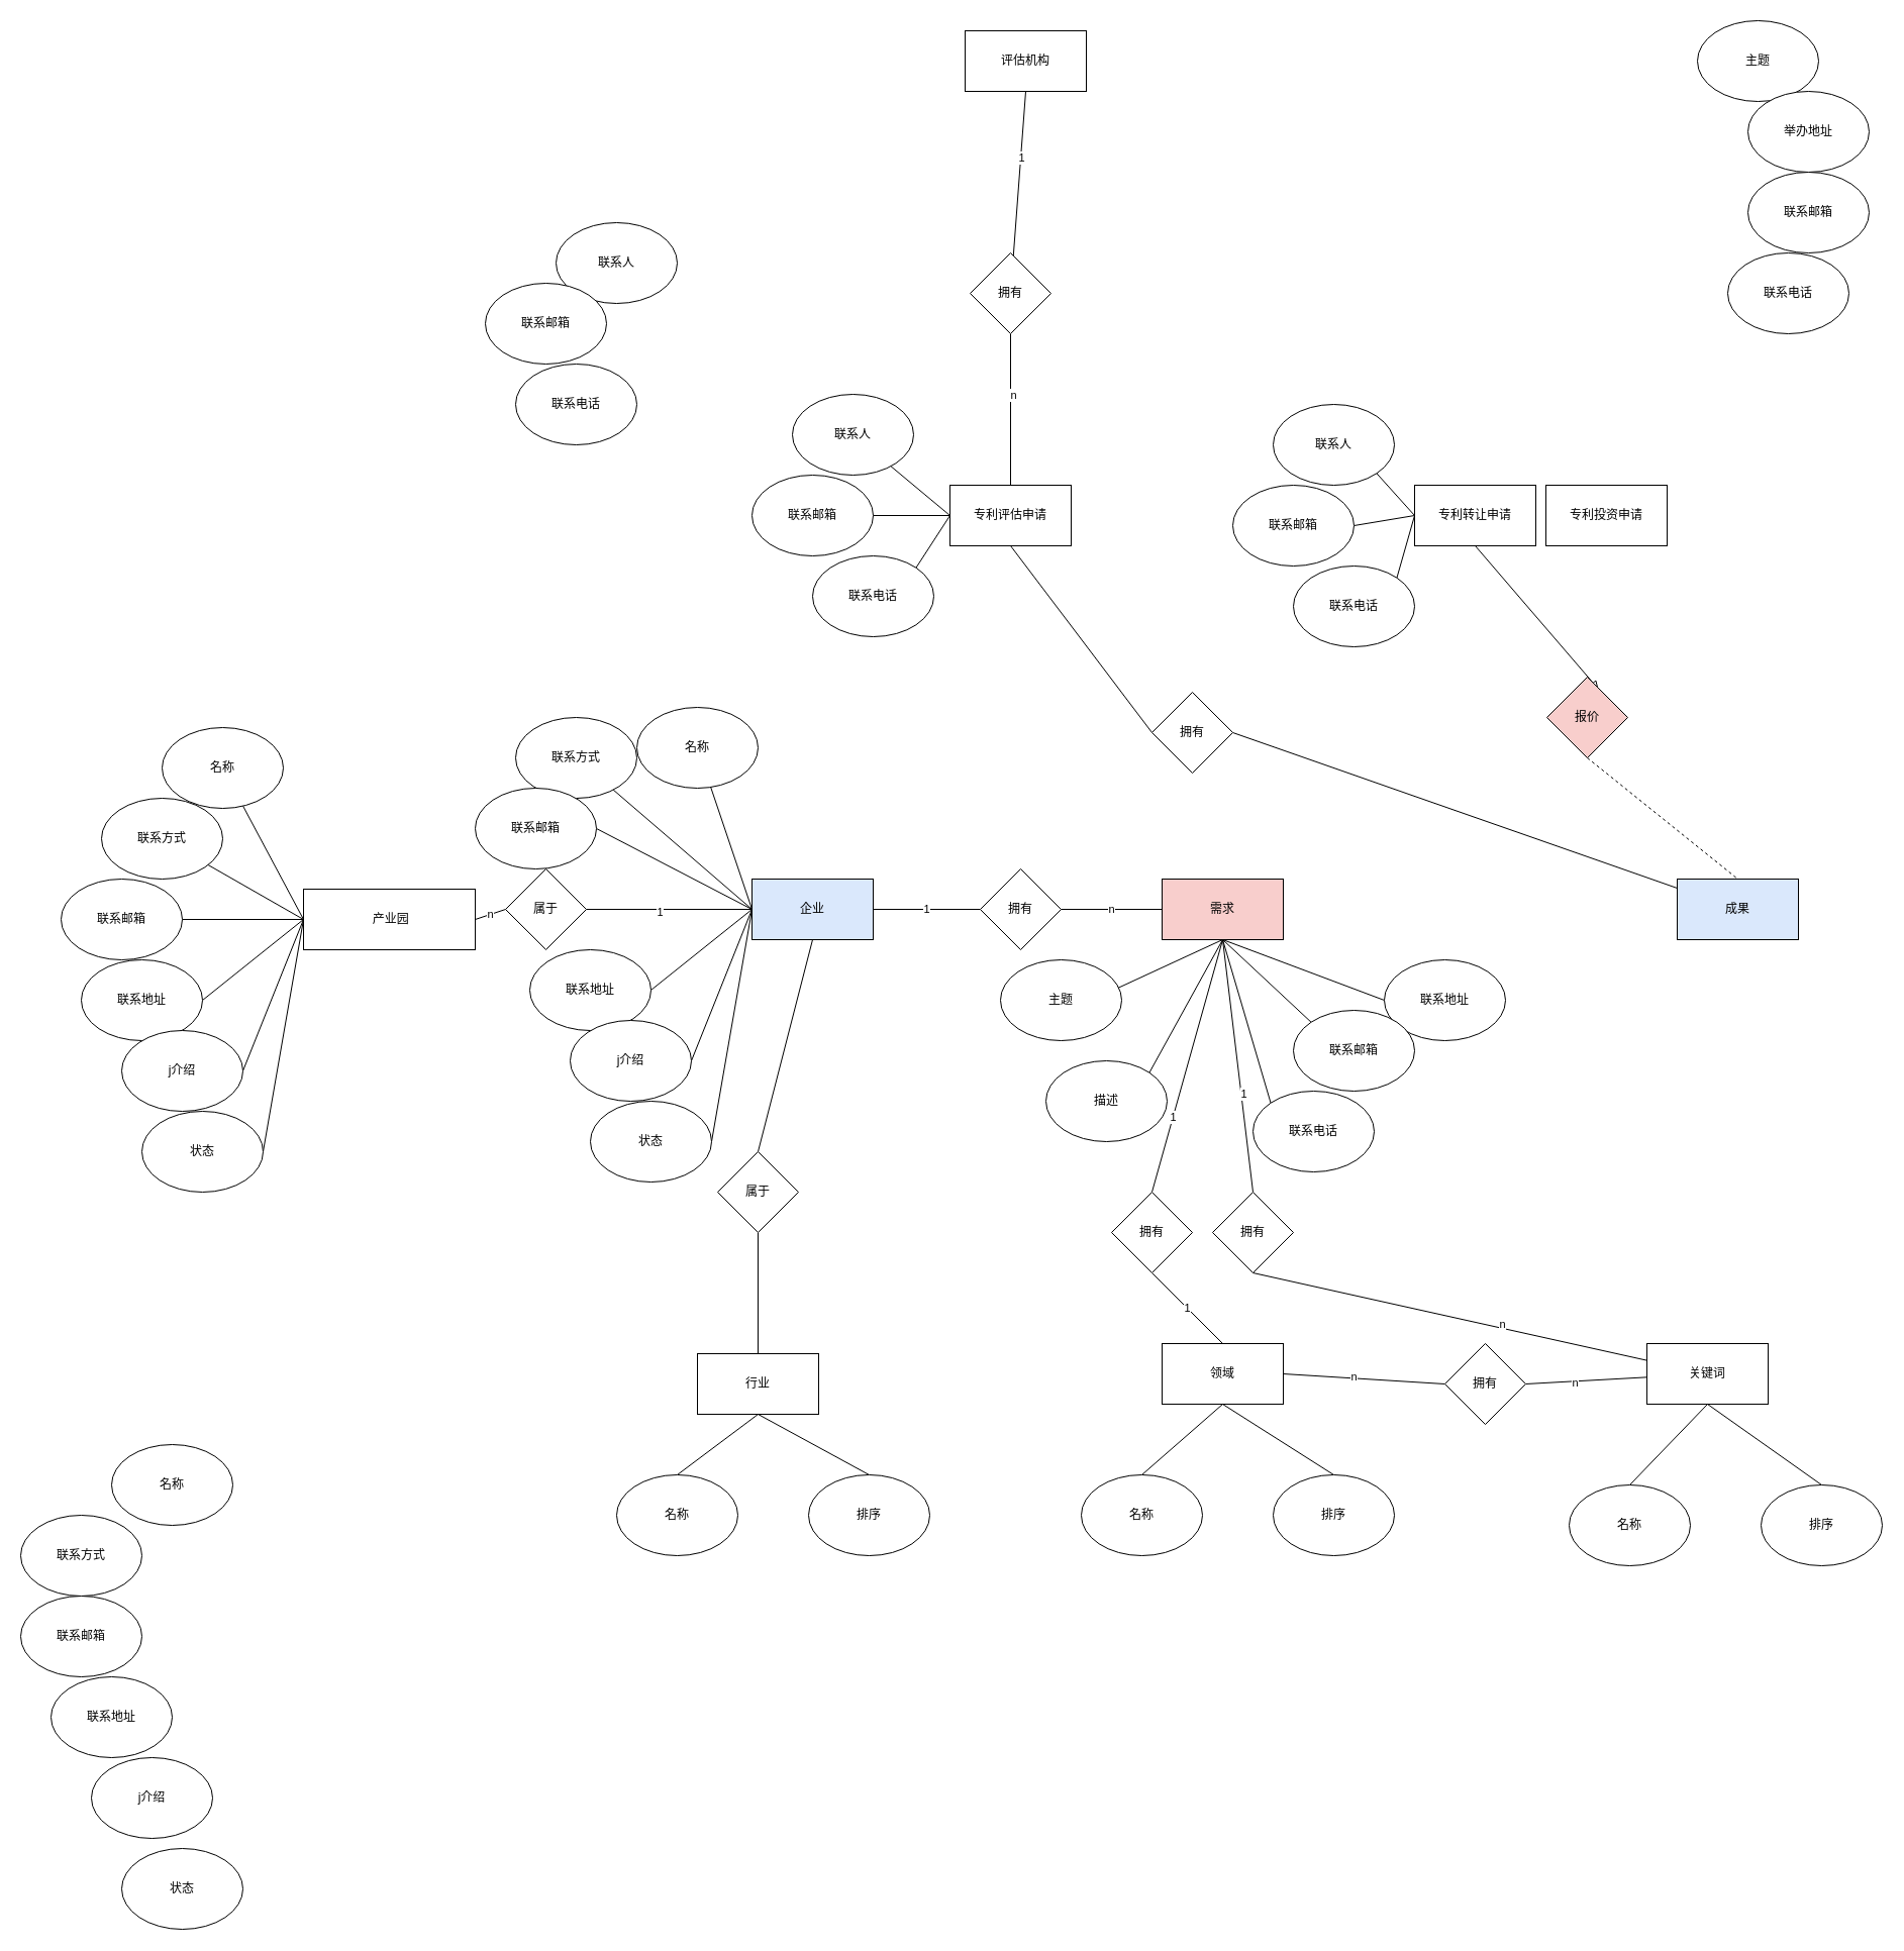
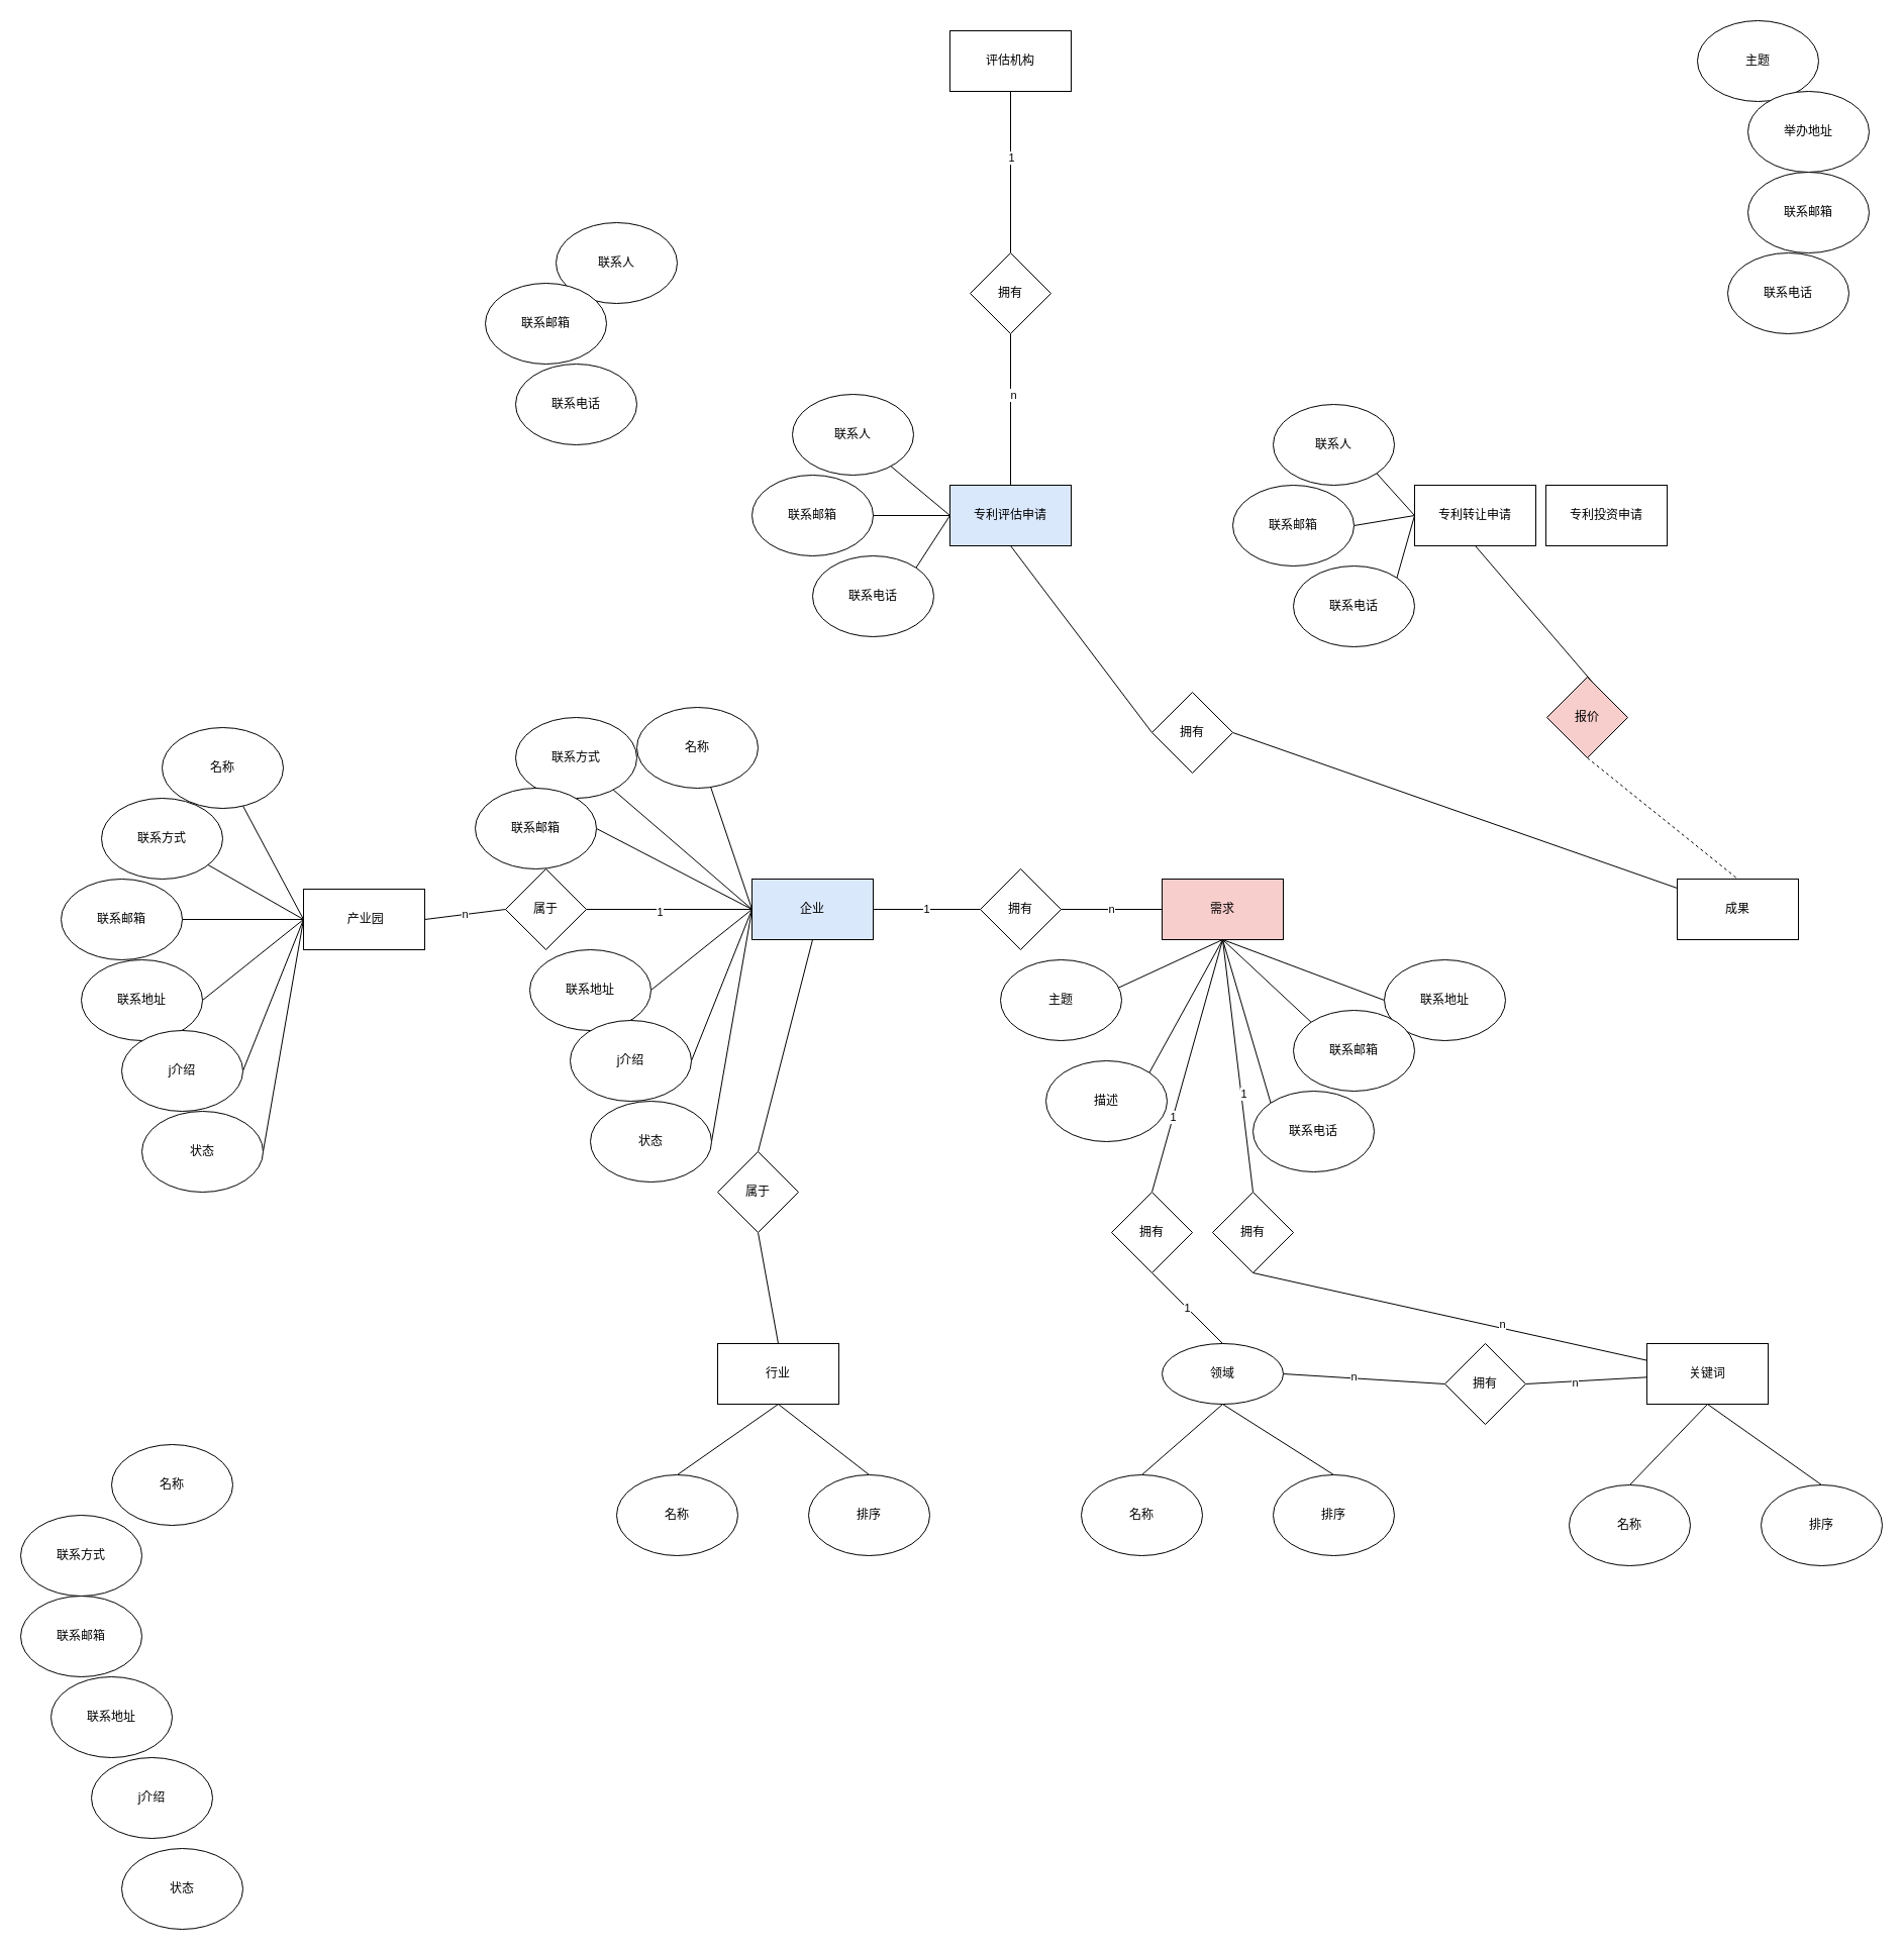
- <mxCell id="31" value="评估机构" style="rounded=0;whiteSpace=wrap;html=1;" parent="1" vertex="1"><mxGeometry x="955" y="30" width="120" height="60" as="geometry" /></mxCell>
+ <mxCell id="31" value="评估机构" style="rounded=0;whiteSpace=wrap;html=1;" parent="1" vertex="1"><mxGeometry x="940" y="30" width="120" height="60" as="geometry" /></mxCell>
- <mxCell id="20" value="专利评估申请" style="rounded=0;whiteSpace=wrap;html=1;" parent="1" vertex="1"><mxGeometry x="940" y="480" width="120" height="60" as="geometry" /></mxCell>
+ <mxCell id="20" value="专利评估申请" style="rounded=0;whiteSpace=wrap;html=1;fillColor=#dae8fc;" parent="1" vertex="1"><mxGeometry x="940" y="480" width="120" height="60" as="geometry" /></mxCell>
- <mxCell id="26" style="edgeStyle=none;rounded=0;orthogonalLoop=1;jettySize=auto;html=1;exitX=0.5;exitY=1;exitDx=0;exitDy=0;entryX=0.638;entryY=0.15;entryDx=0;entryDy=0;entryPerimeter=0;endArrow=block;endFill=0;" edge="1" parent="1" source="27" target="118"><mxGeometry relative="1" as="geometry" /></mxCell>
+ <mxCell id="26" style="edgeStyle=none;rounded=0;orthogonalLoop=1;jettySize=auto;html=1;exitX=0.5;exitY=1;exitDx=0;exitDy=0;entryX=0.638;entryY=0.15;entryDx=0;entryDy=0;entryPerimeter=0;endArrow=none;endFill=0;" edge="1" parent="1" source="27" target="118"><mxGeometry relative="1" as="geometry" /></mxCell>
- <mxCell id="25" value="成果" style="rounded=0;whiteSpace=wrap;html=1;fillColor=#dae8fc;" parent="1" vertex="1"><mxGeometry x="1660" y="870" width="120" height="60" as="geometry" /></mxCell>
+ <mxCell id="25" value="成果" style="rounded=0;whiteSpace=wrap;html=1;" parent="1" vertex="1"><mxGeometry x="1660" y="870" width="120" height="60" as="geometry" /></mxCell>
- <mxCell id="9" value="&amp;nbsp;产业园" style="rounded=0;whiteSpace=wrap;html=1;" parent="1" vertex="1"><mxGeometry x="300" y="880" width="170" height="60" as="geometry" /></mxCell>
+ <mxCell id="9" value="&amp;nbsp;产业园" style="rounded=0;whiteSpace=wrap;html=1;" parent="1" vertex="1"><mxGeometry x="300" y="880" width="120" height="60" as="geometry" /></mxCell>
- <mxCell id="23" value="领域" style="rounded=0;whiteSpace=wrap;html=1;" parent="1" vertex="1"><mxGeometry x="1150" y="1330" width="120" height="60" as="geometry" /></mxCell>
+ <mxCell id="23" value="领域" style="ellipse;whiteSpace=wrap;html=1;" parent="1" vertex="1"><mxGeometry x="1150" y="1330" width="120" height="60" as="geometry" /></mxCell>
- <mxCell id="11" value="行业" style="rounded=0;whiteSpace=wrap;html=1;" parent="1" vertex="1"><mxGeometry x="690" y="1340" width="120" height="60" as="geometry" /></mxCell>
+ <mxCell id="11" value="行业" style="rounded=0;whiteSpace=wrap;html=1;" parent="1" vertex="1"><mxGeometry x="710" y="1330" width="120" height="60" as="geometry" /></mxCell>
